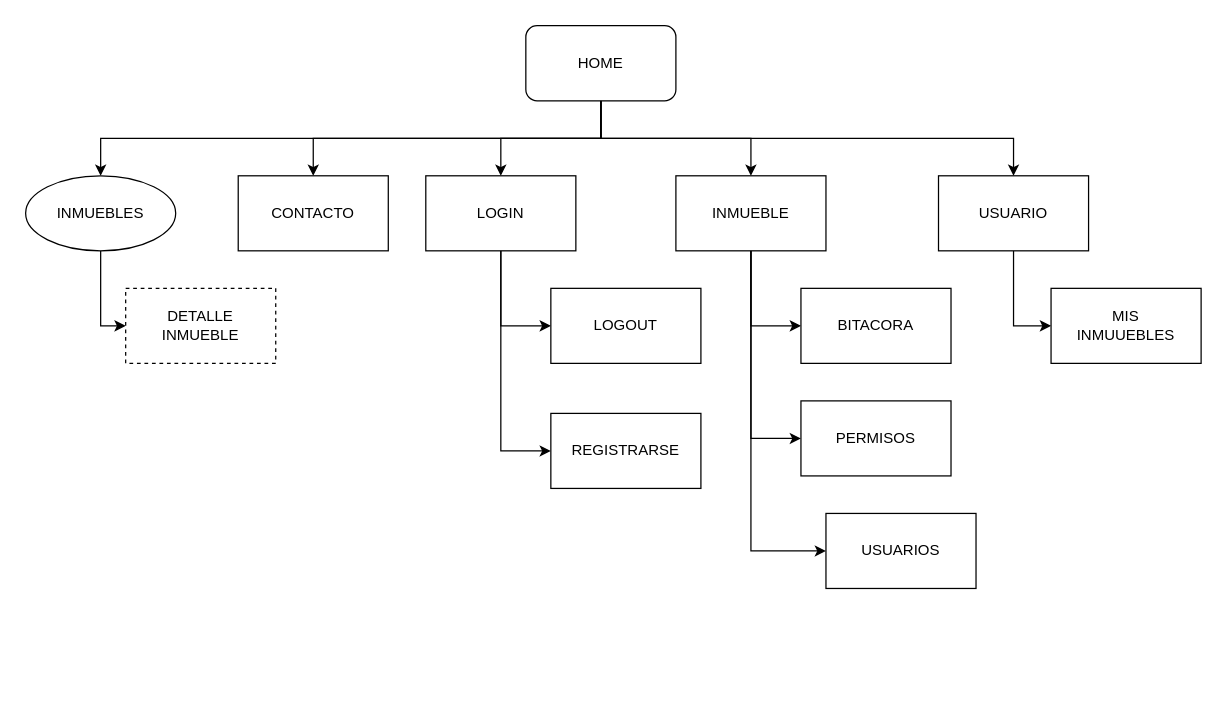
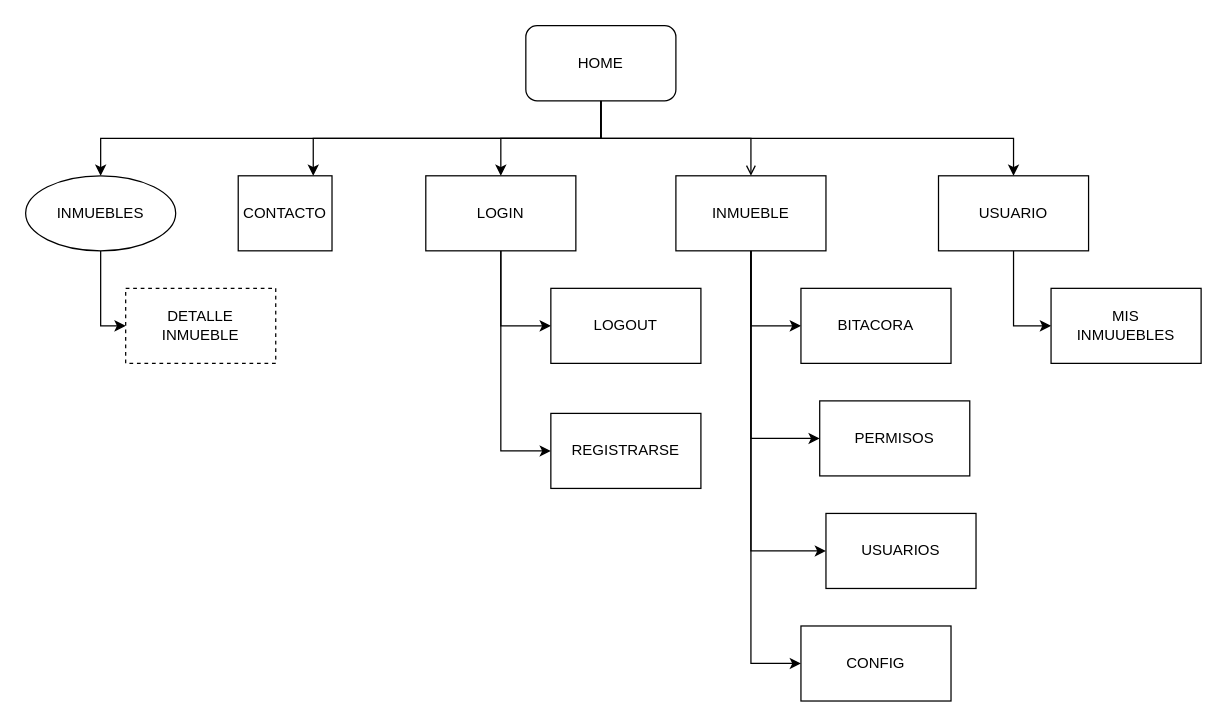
- <mxCell id="5" style="edgeStyle=orthogonalEdgeStyle;rounded=0;html=1;elbow=vertical;" edge="1" parent="1" source="7" target="20"><mxGeometry relative="1" as="geometry"><Array as="points"><mxPoint x="480" y="110" /><mxPoint x="600" y="110" /></Array></mxGeometry></mxCell>
+ <mxCell id="5" style="edgeStyle=orthogonalEdgeStyle;rounded=0;html=1;elbow=vertical;endArrow=open;" edge="1" parent="1" source="7" target="20"><mxGeometry relative="1" as="geometry"><Array as="points"><mxPoint x="480" y="110" /><mxPoint x="600" y="110" /></Array></mxGeometry></mxCell>
- <mxCell id="10" value="CONTACTO" style="rounded=0;whiteSpace=wrap;html=1;" vertex="1" parent="1"><mxGeometry x="190" y="140" width="120" height="60" as="geometry" /></mxCell>
+ <mxCell id="10" value="CONTACTO" style="rounded=0;whiteSpace=wrap;html=1;" vertex="1" parent="1"><mxGeometry x="190" y="140" width="75" height="60" as="geometry" /></mxCell>
- <mxCell id="22" value="PERMISOS" style="rounded=0;whiteSpace=wrap;html=1;" vertex="1" parent="1"><mxGeometry x="640" y="320" width="120" height="60" as="geometry" /></mxCell>
+ <mxCell id="22" value="PERMISOS" style="rounded=0;whiteSpace=wrap;html=1;" vertex="1" parent="1"><mxGeometry x="655" y="320" width="120" height="60" as="geometry" /></mxCell>
+ <mxCell id="19" style="edgeStyle=orthogonalEdgeStyle;rounded=0;html=1;entryX=0;entryY=0.5;entryDx=0;entryDy=0;elbow=vertical;" edge="1" parent="1" source="20" target="25"><mxGeometry relative="1" as="geometry" /></mxCell>
+ <mxCell id="25" value="CONFIG" style="rounded=0;whiteSpace=wrap;html=1;" vertex="1" parent="1"><mxGeometry x="640" y="500" width="120" height="60" as="geometry" /></mxCell>
